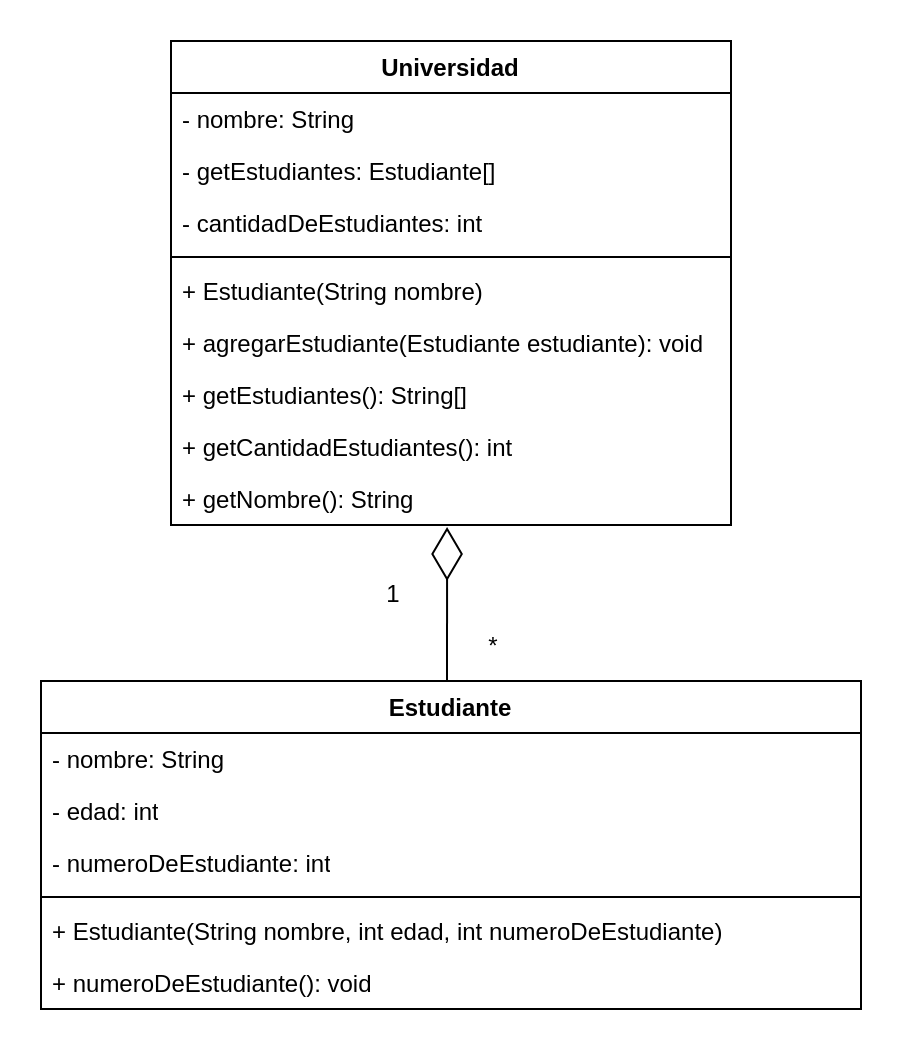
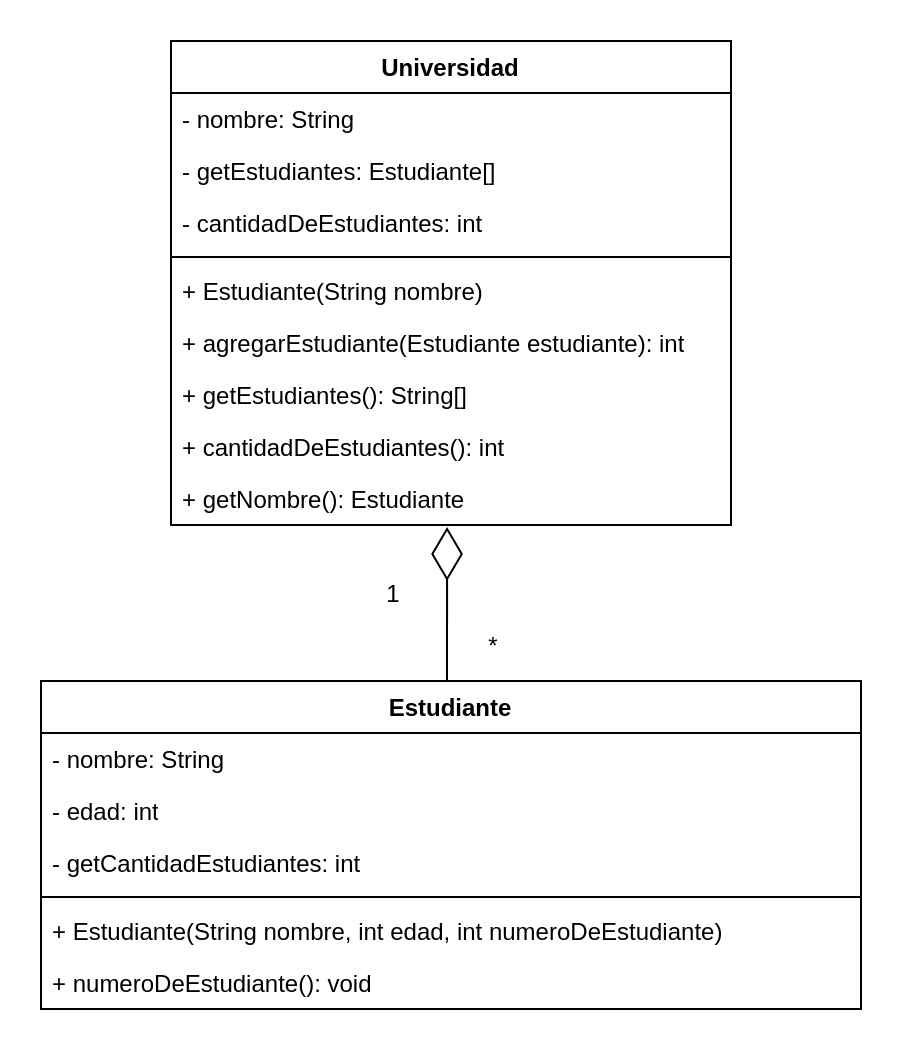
- <mxCell id="8" value="+ agregarEstudiante(Estudiante estudiante): void" style="text;strokeColor=none;fillColor=none;align=left;verticalAlign=top;spacingLeft=4;spacingRight=4;overflow=hidden;rotatable=0;points=[[0,0.5],[1,0.5]];portConstraint=eastwest;whiteSpace=wrap;html=1;" vertex="1" parent="2"><mxGeometry y="138" width="280" height="26" as="geometry" /></mxCell>
+ <mxCell id="8" value="+ agregarEstudiante(Estudiante estudiante): int" style="text;strokeColor=none;fillColor=none;align=left;verticalAlign=top;spacingLeft=4;spacingRight=4;overflow=hidden;rotatable=0;points=[[0,0.5],[1,0.5]];portConstraint=eastwest;whiteSpace=wrap;html=1;" vertex="1" parent="2"><mxGeometry y="138" width="280" height="26" as="geometry" /></mxCell>
- <mxCell id="10" value="+ getCantidadEstudiantes(): int" style="text;strokeColor=none;fillColor=none;align=left;verticalAlign=top;spacingLeft=4;spacingRight=4;overflow=hidden;rotatable=0;points=[[0,0.5],[1,0.5]];portConstraint=eastwest;whiteSpace=wrap;html=1;" vertex="1" parent="2"><mxGeometry y="190" width="280" height="26" as="geometry" /></mxCell>
+ <mxCell id="10" value="+ cantidadDeEstudiantes(): int" style="text;strokeColor=none;fillColor=none;align=left;verticalAlign=top;spacingLeft=4;spacingRight=4;overflow=hidden;rotatable=0;points=[[0,0.5],[1,0.5]];portConstraint=eastwest;whiteSpace=wrap;html=1;" vertex="1" parent="2"><mxGeometry y="190" width="280" height="26" as="geometry" /></mxCell>
- <mxCell id="11" value="+ getNombre(): String" style="text;strokeColor=none;fillColor=none;align=left;verticalAlign=top;spacingLeft=4;spacingRight=4;overflow=hidden;rotatable=0;points=[[0,0.5],[1,0.5]];portConstraint=eastwest;whiteSpace=wrap;html=1;" vertex="1" parent="2"><mxGeometry y="216" width="280" height="26" as="geometry" /></mxCell>
+ <mxCell id="11" value="+ getNombre(): Estudiante" style="text;strokeColor=none;fillColor=none;align=left;verticalAlign=top;spacingLeft=4;spacingRight=4;overflow=hidden;rotatable=0;points=[[0,0.5],[1,0.5]];portConstraint=eastwest;whiteSpace=wrap;html=1;" vertex="1" parent="2"><mxGeometry y="216" width="280" height="26" as="geometry" /></mxCell>
- <mxCell id="15" value="- numeroDeEstudiante: int" style="text;strokeColor=none;fillColor=none;align=left;verticalAlign=top;spacingLeft=4;spacingRight=4;overflow=hidden;rotatable=0;points=[[0,0.5],[1,0.5]];portConstraint=eastwest;whiteSpace=wrap;html=1;" vertex="1" parent="12"><mxGeometry y="78" width="410" height="26" as="geometry" /></mxCell>
+ <mxCell id="15" value="- getCantidadEstudiantes: int" style="text;strokeColor=none;fillColor=none;align=left;verticalAlign=top;spacingLeft=4;spacingRight=4;overflow=hidden;rotatable=0;points=[[0,0.5],[1,0.5]];portConstraint=eastwest;whiteSpace=wrap;html=1;" vertex="1" parent="12"><mxGeometry y="78" width="410" height="26" as="geometry" /></mxCell>
